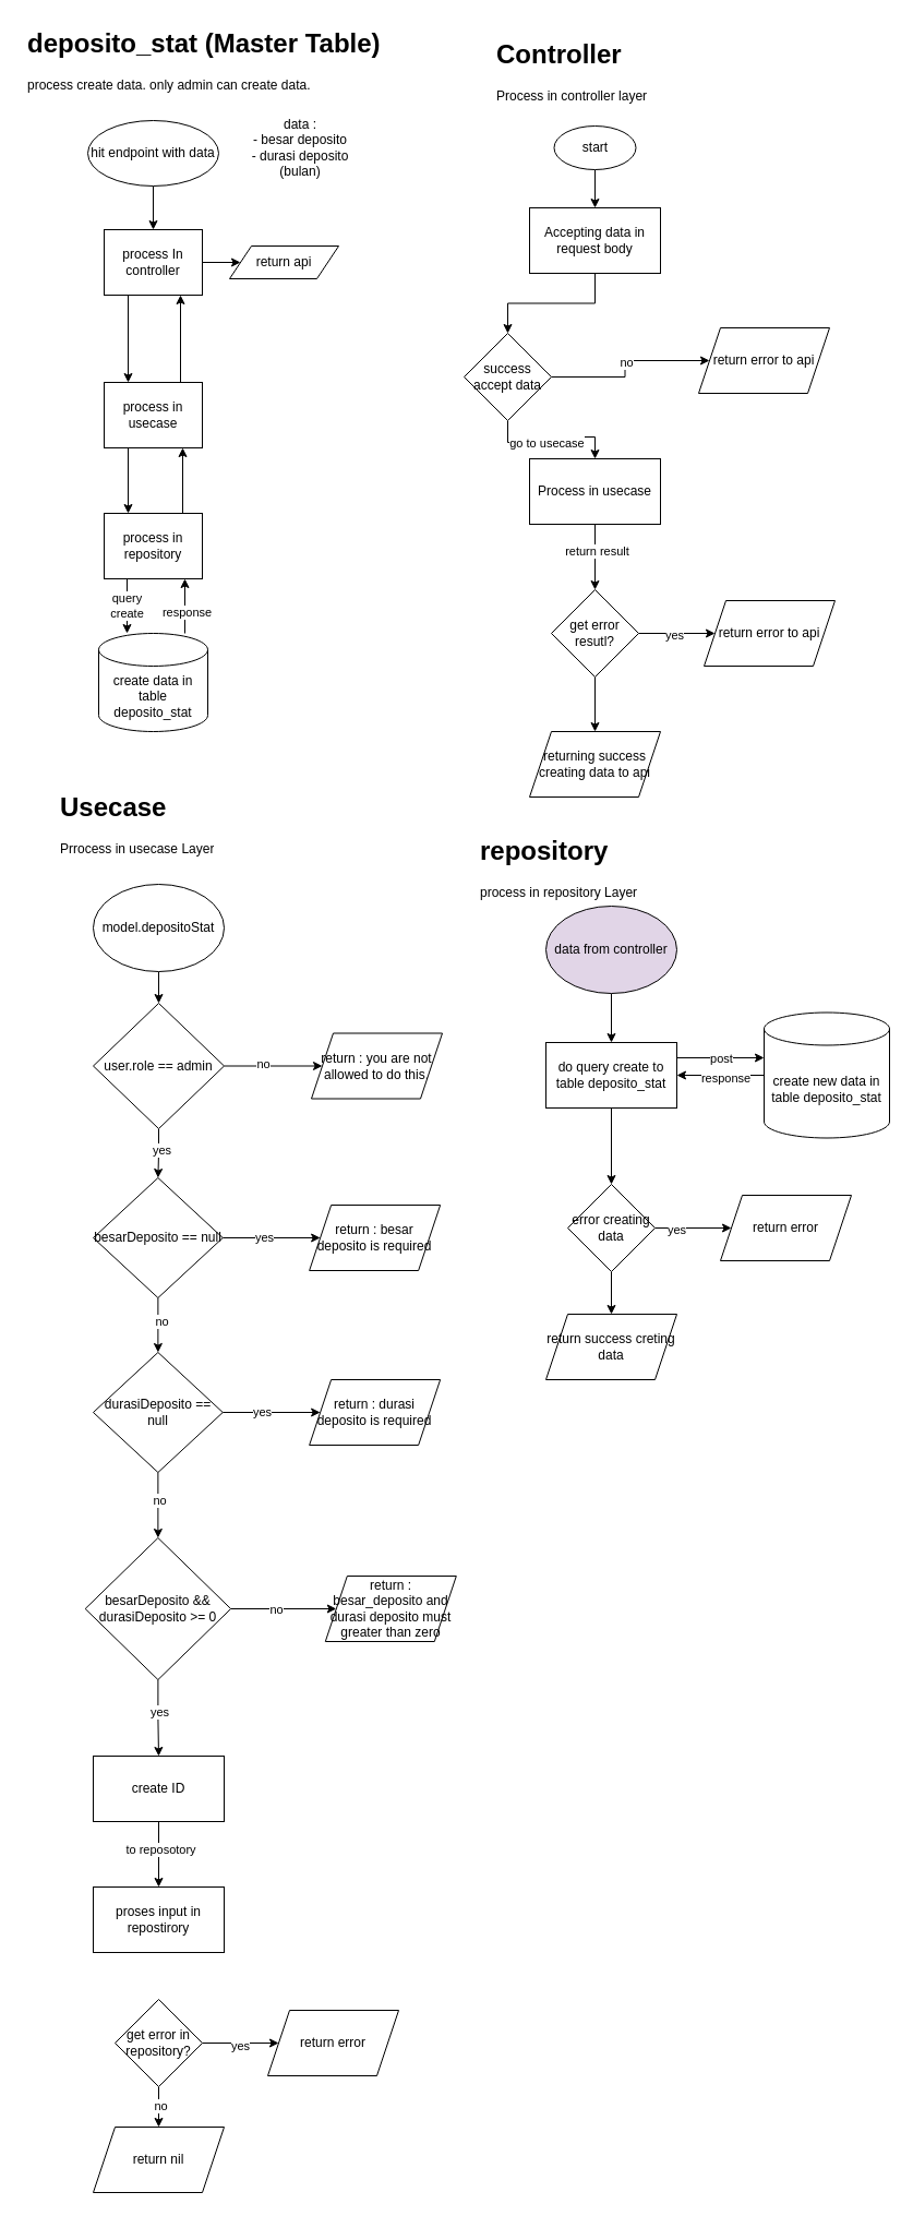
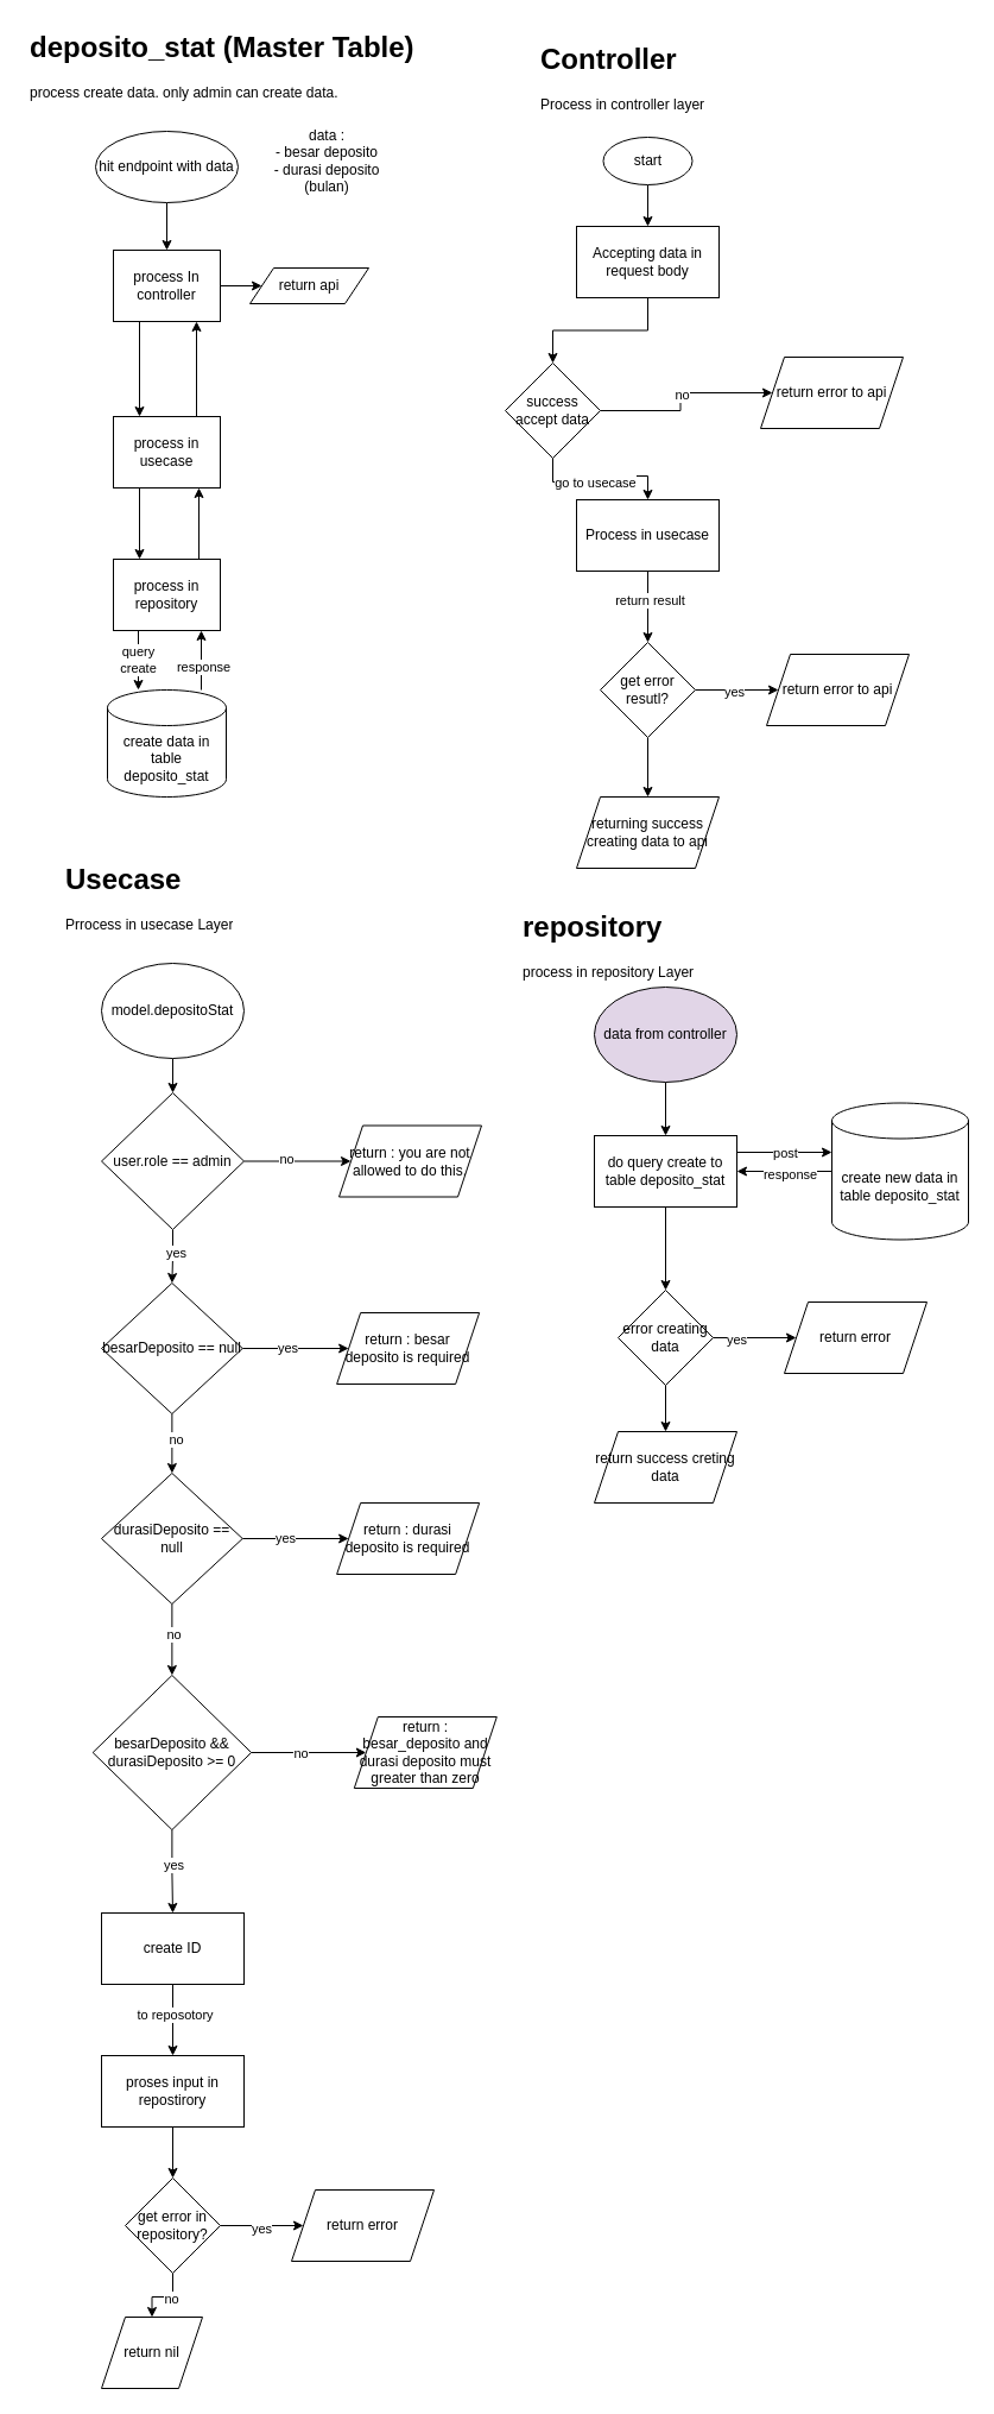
+ <mxCell id="61" value="" style="edgeStyle=orthogonalEdgeStyle;rounded=0;orthogonalLoop=1;jettySize=auto;html=1;" edge="1" parent="1" source="62" target="67"><mxGeometry relative="1" as="geometry" /></mxCell>
- <mxCell id="69" value="return nil" style="shape=parallelogram;perimeter=parallelogramPerimeter;whiteSpace=wrap;html=1;fixedSize=1;" vertex="1" parent="1"><mxGeometry x="85" y="1949" width="120" height="60" as="geometry" /></mxCell>
+ <mxCell id="69" value="return nil" style="shape=parallelogram;perimeter=parallelogramPerimeter;whiteSpace=wrap;html=1;fixedSize=1;" vertex="1" parent="1"><mxGeometry x="85" y="1949" width="85" height="60" as="geometry" /></mxCell>
